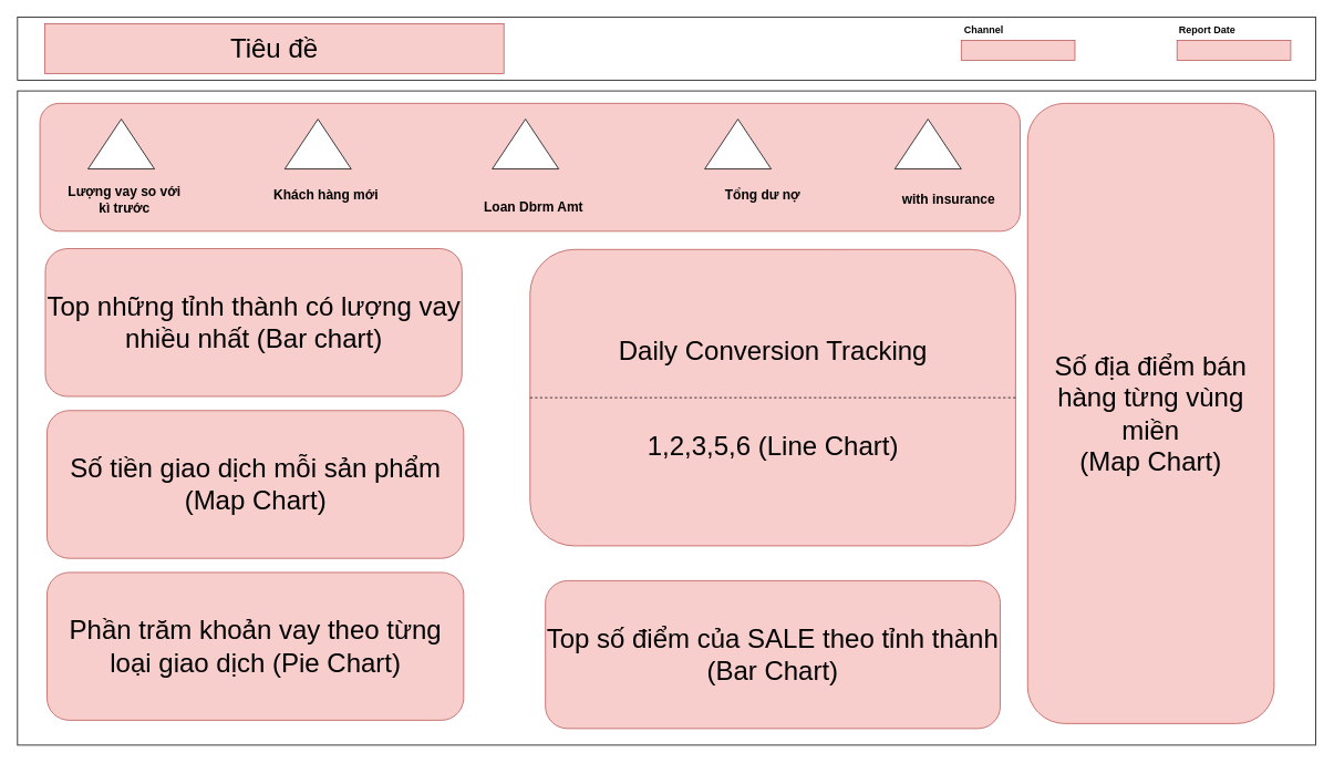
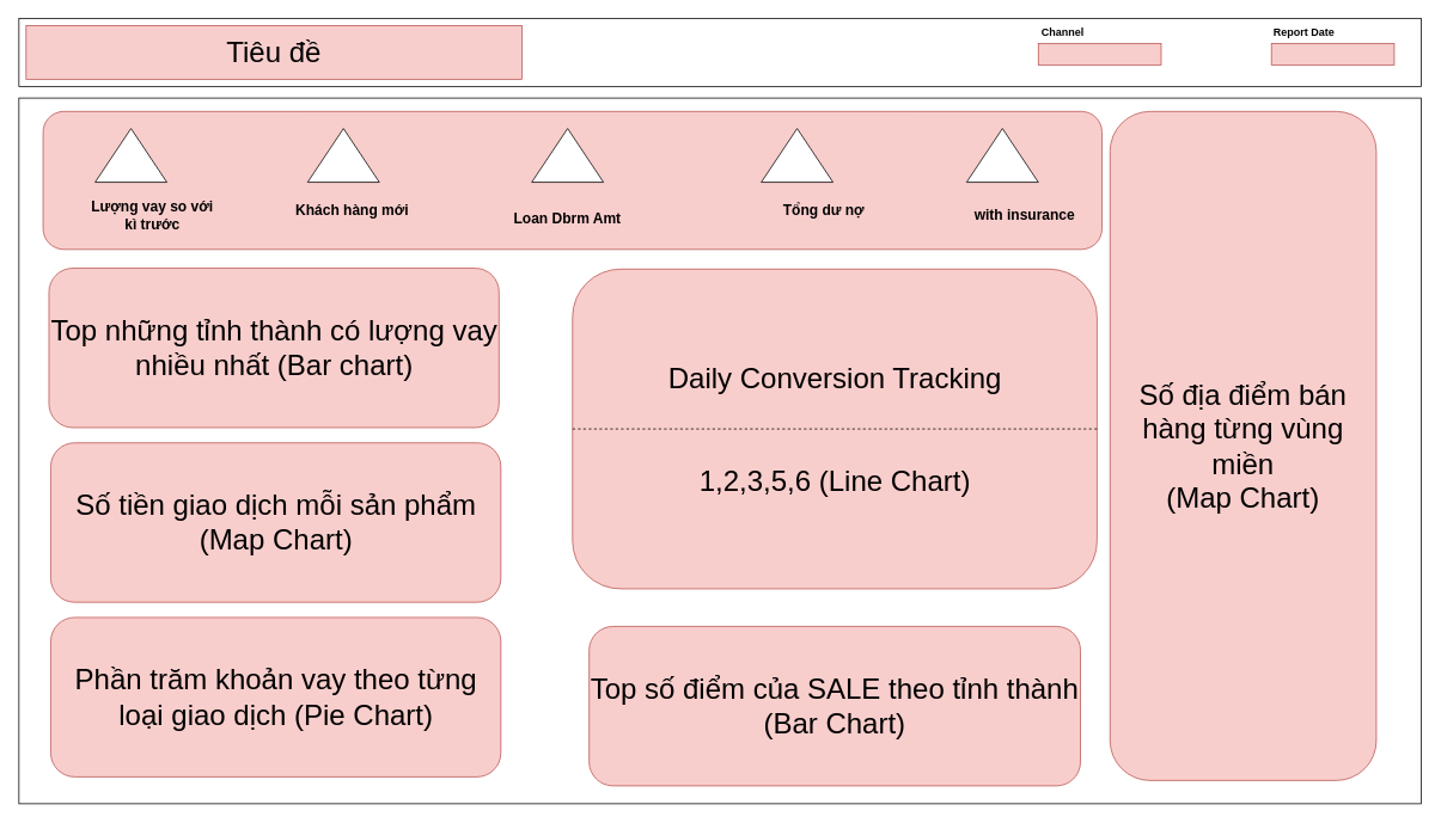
- <mxCell id="8" value="&lt;font style=&quot;font-size: 32px;&quot;&gt;Tiêu đề&lt;/font&gt;" style="rounded=0;whiteSpace=wrap;html=1;fillColor=#f8cecc;strokeColor=#b85450;" vertex="1" parent="1"><mxGeometry x="53" y="28" width="553" height="60" as="geometry" /></mxCell>
+ <mxCell id="8" value="&lt;font style=&quot;font-size: 32px;&quot;&gt;Tiêu đề&lt;/font&gt;" style="rounded=0;whiteSpace=wrap;html=1;fillColor=#f8cecc;strokeColor=#b85450;" vertex="1" parent="1"><mxGeometry x="28" y="28" width="553" height="60" as="geometry" /></mxCell>
- <mxCell id="23" value="&lt;b&gt;&lt;font style=&quot;font-size: 16px;&quot;&gt;Lượng vay so với kì trước&lt;/font&gt;&lt;/b&gt;" style="text;html=1;strokeColor=none;fillColor=none;align=center;verticalAlign=middle;whiteSpace=wrap;rounded=0;" vertex="1" parent="1"><mxGeometry x="72" y="215" width="154" height="49" as="geometry" /></mxCell>
+ <mxCell id="23" value="&lt;b&gt;&lt;font style=&quot;font-size: 16px;&quot;&gt;Lượng vay so với kì trước&lt;/font&gt;&lt;/b&gt;" style="text;html=1;strokeColor=none;fillColor=none;align=center;verticalAlign=middle;whiteSpace=wrap;rounded=0;" vertex="1" parent="1"><mxGeometry x="92" y="215" width="154" height="49" as="geometry" /></mxCell>
- <mxCell id="25" value="&lt;span style=&quot;font-size: 16px;&quot;&gt;&lt;b&gt;Loan Dbrm Amt&lt;/b&gt;&lt;/span&gt;" style="text;html=1;strokeColor=none;fillColor=none;align=center;verticalAlign=middle;whiteSpace=wrap;rounded=0;" vertex="1" parent="1"><mxGeometry x="565" y="224" width="154" height="49" as="geometry" /></mxCell>
+ <mxCell id="25" value="&lt;span style=&quot;font-size: 16px;&quot;&gt;&lt;b&gt;Loan Dbrm Amt&lt;/b&gt;&lt;/span&gt;" style="text;html=1;strokeColor=none;fillColor=none;align=center;verticalAlign=middle;whiteSpace=wrap;rounded=0;" vertex="1" parent="1"><mxGeometry x="555" y="219" width="154" height="49" as="geometry" /></mxCell>
